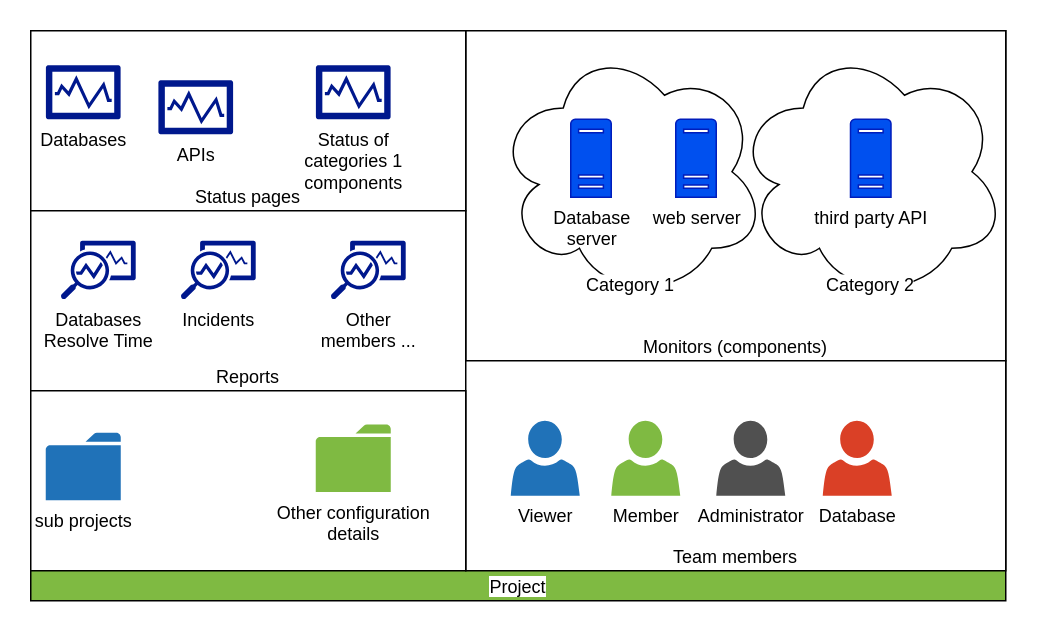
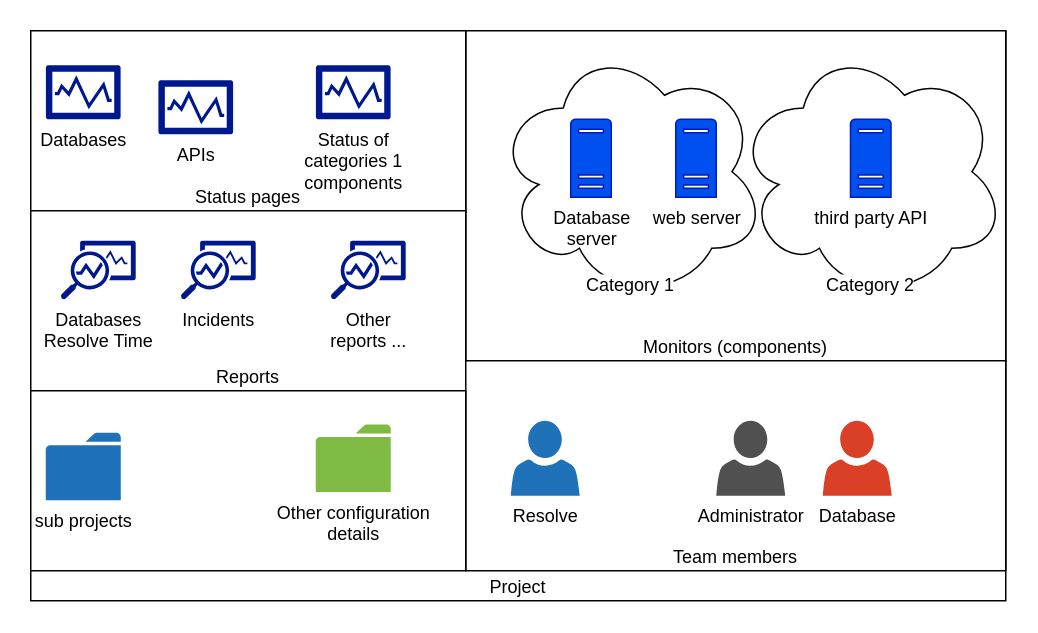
- <mxCell id="18" value="&lt;span class=&quot;ContentHeader-title Text-color--inherit Text-display--inline Text-fontSize--16 Text-fontWeight--medium Text-lineHeight--28 Text-typeface--base Text-wrap--wrap&quot;&gt;Other&lt;br&gt;members ...&lt;br&gt;&lt;/span&gt;" style="aspect=fixed;pointerEvents=1;shadow=0;dashed=0;html=1;strokeColor=none;labelPosition=center;verticalLabelPosition=bottom;verticalAlign=top;align=center;fillColor=#00188D;shape=mxgraph.mscae.enterprise.monitor_running_apps;labelBackgroundColor=#ffffff;fontColor=#000000;" vertex="1" parent="1"><mxGeometry x="220" y="160" width="50" height="39" as="geometry" /></mxCell>
+ <mxCell id="18" value="&lt;span class=&quot;ContentHeader-title Text-color--inherit Text-display--inline Text-fontSize--16 Text-fontWeight--medium Text-lineHeight--28 Text-typeface--base Text-wrap--wrap&quot;&gt;Other&lt;br&gt;reports ...&lt;br&gt;&lt;/span&gt;" style="aspect=fixed;pointerEvents=1;shadow=0;dashed=0;html=1;strokeColor=none;labelPosition=center;verticalLabelPosition=bottom;verticalAlign=top;align=center;fillColor=#00188D;shape=mxgraph.mscae.enterprise.monitor_running_apps;labelBackgroundColor=#ffffff;fontColor=#000000;" vertex="1" parent="1"><mxGeometry x="220" y="160" width="50" height="39" as="geometry" /></mxCell>
- <mxCell id="21" value="Member" style="pointerEvents=1;shadow=0;dashed=0;html=1;strokeColor=none;labelPosition=center;verticalLabelPosition=bottom;verticalAlign=top;outlineConnect=0;align=center;shape=mxgraph.office.users.user;fillColor=#7FBA42;labelBackgroundColor=#ffffff;fontColor=#000000;" vertex="1" parent="1"><mxGeometry x="407" y="280" width="46" height="50" as="geometry" /></mxCell>
- <mxCell id="20" value="Viewer" style="pointerEvents=1;shadow=0;dashed=0;html=1;strokeColor=none;labelPosition=center;verticalLabelPosition=bottom;verticalAlign=top;outlineConnect=0;align=center;shape=mxgraph.office.users.user;fillColor=#2072B8;labelBackgroundColor=#ffffff;fontColor=#000000;" vertex="1" parent="1"><mxGeometry x="340" y="280" width="46" height="50" as="geometry" /></mxCell>
+ <mxCell id="20" value="Resolve" style="pointerEvents=1;shadow=0;dashed=0;html=1;strokeColor=none;labelPosition=center;verticalLabelPosition=bottom;verticalAlign=top;outlineConnect=0;align=center;shape=mxgraph.office.users.user;fillColor=#2072B8;labelBackgroundColor=#ffffff;fontColor=#000000;" vertex="1" parent="1"><mxGeometry x="340" y="280" width="46" height="50" as="geometry" /></mxCell>
- <mxCell id="2" value="Project" style="rounded=0;whiteSpace=wrap;html=1;labelBackgroundColor=#ffffff;fontColor=#000000;verticalAlign=bottom;fillColor=#7fba42;" vertex="1" parent="1"><mxGeometry x="20" y="20" width="650" height="380" as="geometry" /></mxCell>
+ <mxCell id="2" value="Project" style="rounded=0;whiteSpace=wrap;html=1;labelBackgroundColor=#ffffff;fontColor=#000000;verticalAlign=bottom;" vertex="1" parent="1"><mxGeometry x="20" y="20" width="650" height="380" as="geometry" /></mxCell>
